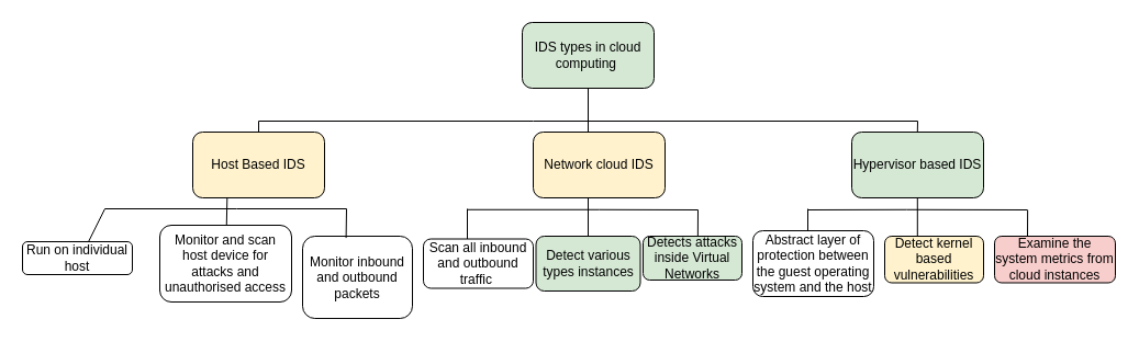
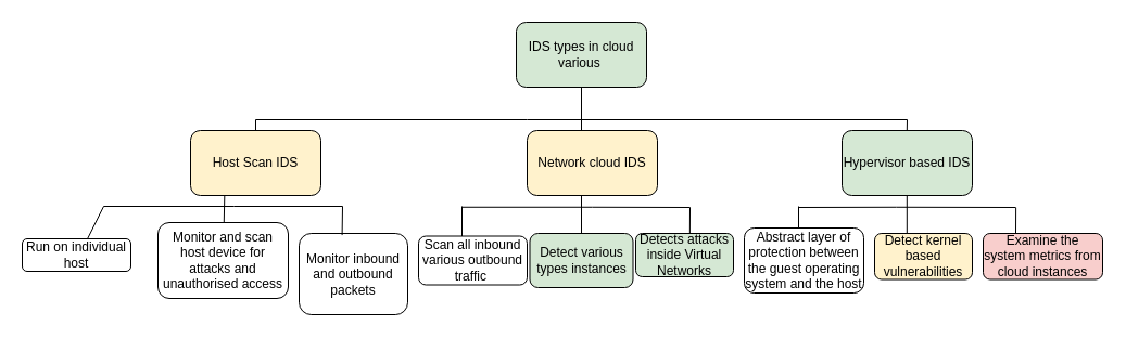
- <mxCell id="2" value="IDS types in cloud computing&amp;nbsp;" style="rounded=1;whiteSpace=wrap;html=1;fillColor=#D5E8D4;" vertex="1" parent="1"><mxGeometry x="475" y="20" width="120" height="60" as="geometry" /></mxCell>
+ <mxCell id="2" value="IDS types in cloud various&amp;nbsp;" style="rounded=1;whiteSpace=wrap;html=1;fillColor=#D5E8D4;" vertex="1" parent="1"><mxGeometry x="475" y="20" width="120" height="60" as="geometry" /></mxCell>
- <mxCell id="4" value="Host Based IDS" style="rounded=1;whiteSpace=wrap;html=1;fillColor=#FFF2CC;" vertex="1" parent="1"><mxGeometry x="175" y="120" width="120" height="60" as="geometry" /></mxCell>
+ <mxCell id="4" value="Host Scan IDS" style="rounded=1;whiteSpace=wrap;html=1;fillColor=#FFF2CC;" vertex="1" parent="1"><mxGeometry x="175" y="120" width="120" height="60" as="geometry" /></mxCell>
- <mxCell id="17" value="Scan all inbound and outbound traffic&amp;nbsp;" style="rounded=1;whiteSpace=wrap;html=1;" vertex="1" parent="1"><mxGeometry x="385" y="217.5" width="100" height="45" as="geometry" /></mxCell>
+ <mxCell id="17" value="Scan all inbound various outbound traffic&amp;nbsp;" style="rounded=1;whiteSpace=wrap;html=1;" vertex="1" parent="1"><mxGeometry x="385" y="217.5" width="100" height="45" as="geometry" /></mxCell>
